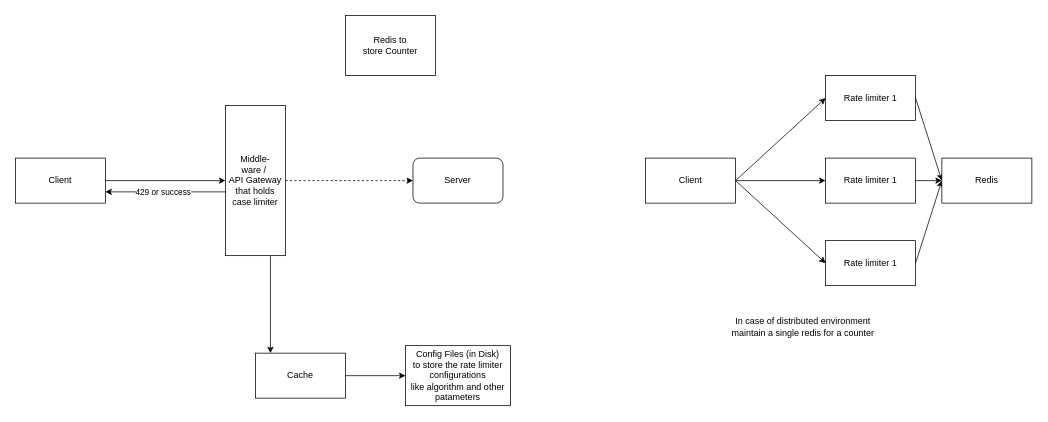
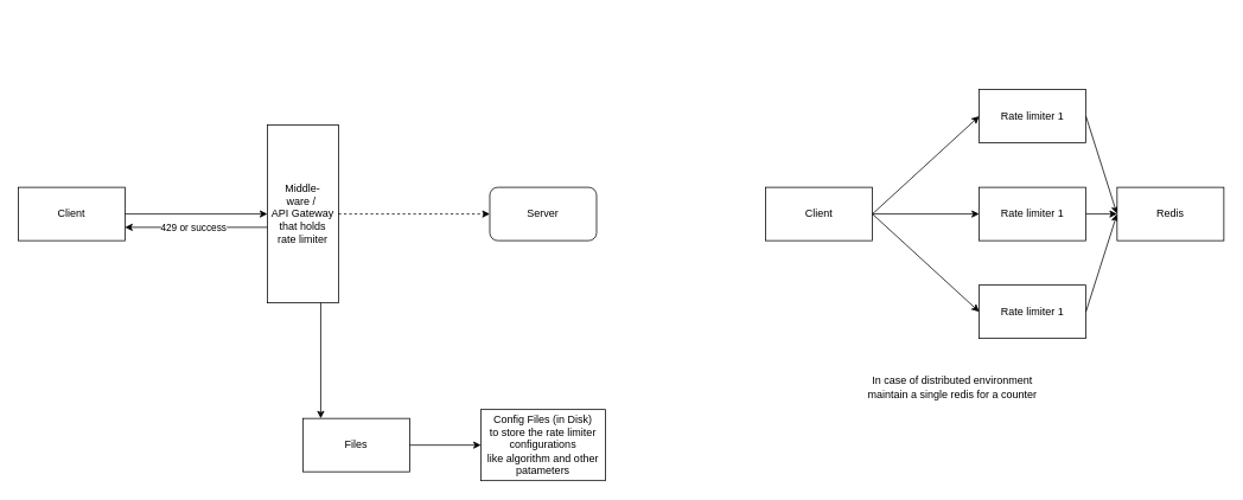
- <mxCell id="2" value="Redis to&lt;div&gt;store Counter&lt;/div&gt;" style="rounded=0;whiteSpace=wrap;html=1;" vertex="1" parent="1"><mxGeometry x="460" y="20" width="120" height="80" as="geometry" /></mxCell>
- <mxCell id="5" value="Middle-&lt;div&gt;ware /&amp;nbsp;&lt;/div&gt;&lt;div&gt;API Gateway&lt;/div&gt;&lt;div&gt;that holds&lt;/div&gt;&lt;div&gt;case limiter&lt;/div&gt;" style="rounded=0;whiteSpace=wrap;html=1;" vertex="1" parent="1"><mxGeometry x="300" y="140" width="80" height="200" as="geometry" /></mxCell>
+ <mxCell id="5" value="Middle-&lt;div&gt;ware /&amp;nbsp;&lt;/div&gt;&lt;div&gt;API Gateway&lt;/div&gt;&lt;div&gt;that holds&lt;/div&gt;&lt;div&gt;rate limiter&lt;/div&gt;" style="rounded=0;whiteSpace=wrap;html=1;" vertex="1" parent="1"><mxGeometry x="300" y="140" width="80" height="200" as="geometry" /></mxCell>
- <mxCell id="8" value="Cache" style="rounded=0;whiteSpace=wrap;html=1;" vertex="1" parent="1"><mxGeometry y="470" width="120" height="60" as="geometry" x="340" /></mxCell>
+ <mxCell id="8" value="Files" style="rounded=0;whiteSpace=wrap;html=1;" vertex="1" parent="1"><mxGeometry y="470" width="120" height="60" as="geometry" x="340" /></mxCell>
